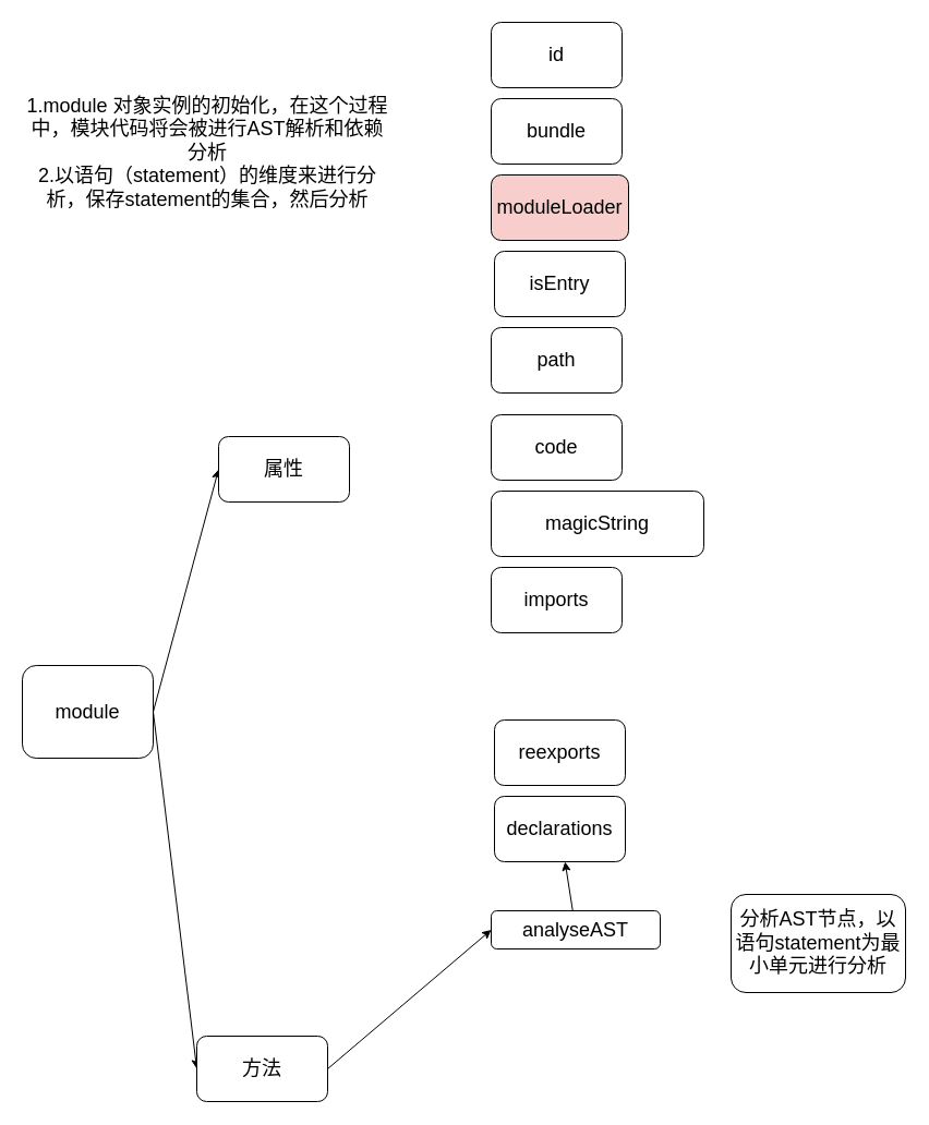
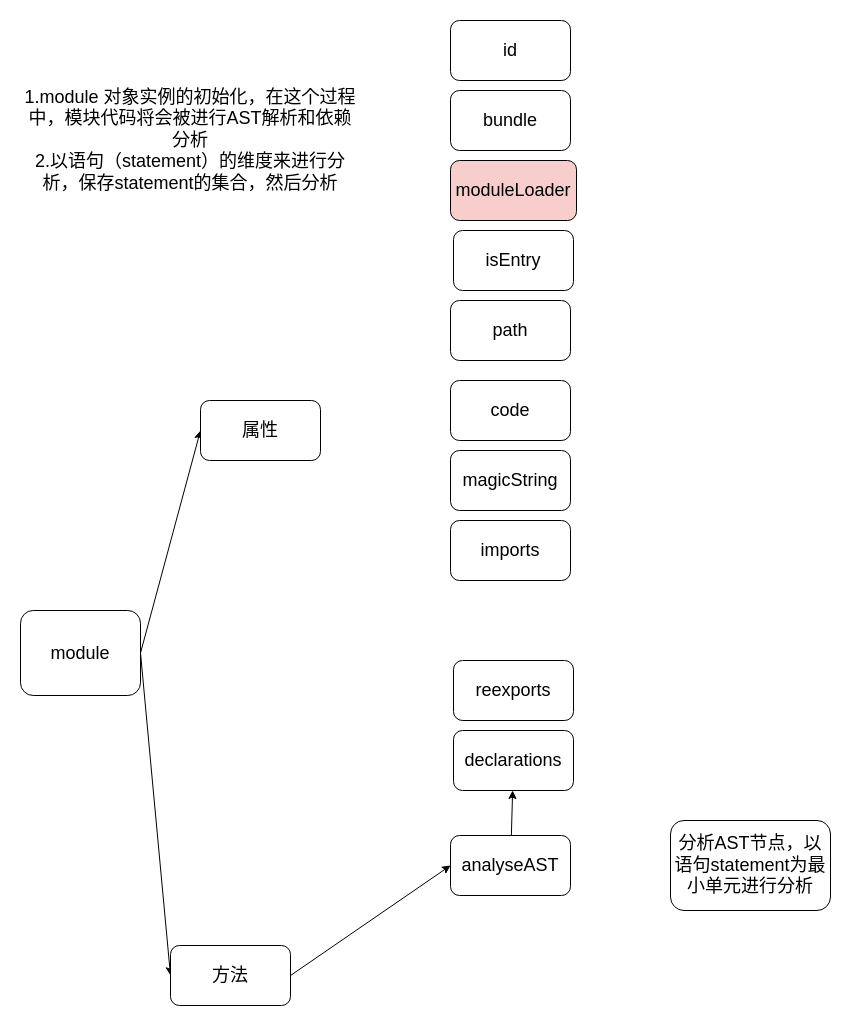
- <mxCell id="15" value="magicString" style="rounded=1;whiteSpace=wrap;html=1;fontSize=18;" vertex="1" parent="1"><mxGeometry x="450" y="450" width="195" height="60" as="geometry" /></mxCell>
+ <mxCell id="15" value="magicString" style="rounded=1;whiteSpace=wrap;html=1;fontSize=18;" vertex="1" parent="1"><mxGeometry x="450" y="450" width="120" height="60" as="geometry" /></mxCell>
- <mxCell id="20" value="analyseAST" style="rounded=1;whiteSpace=wrap;html=1;fontSize=18;" vertex="1" parent="1"><mxGeometry x="450" y="835" width="155" height="35" as="geometry" /></mxCell>
+ <mxCell id="20" value="analyseAST" style="rounded=1;whiteSpace=wrap;html=1;fontSize=18;" vertex="1" parent="1"><mxGeometry x="450" y="835" width="120" height="60" as="geometry" /></mxCell>
- <mxCell id="8" value="方法" style="rounded=1;whiteSpace=wrap;html=1;fontSize=18;" vertex="1" parent="1"><mxGeometry x="180" y="950" width="120" height="60" as="geometry" /></mxCell>
+ <mxCell id="8" value="方法" style="rounded=1;whiteSpace=wrap;html=1;fontSize=18;" vertex="1" parent="1"><mxGeometry x="170" y="945" width="120" height="60" as="geometry" /></mxCell>
